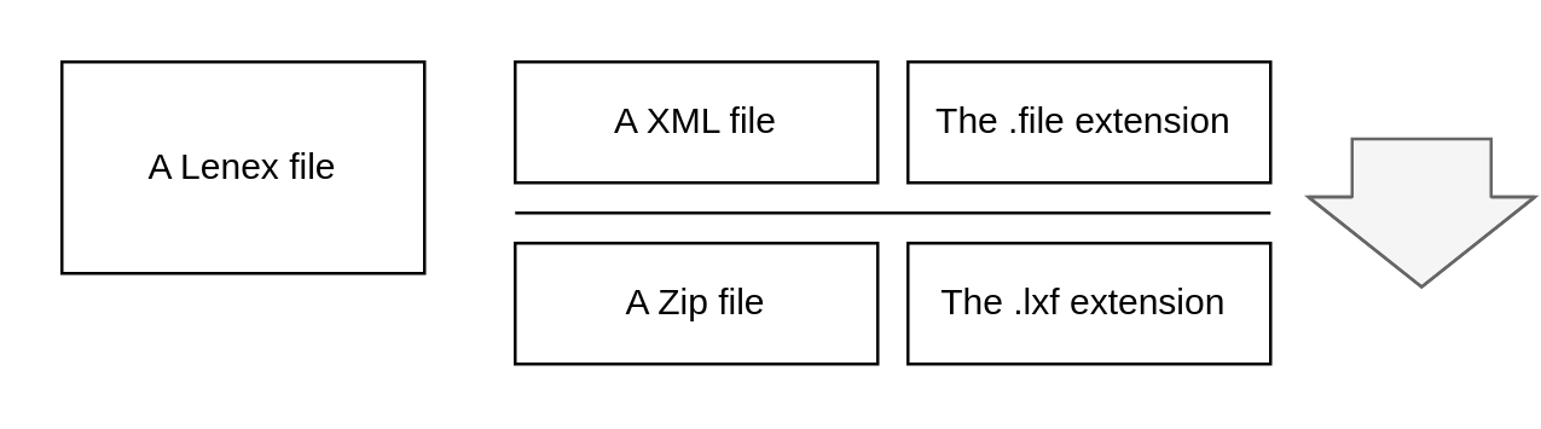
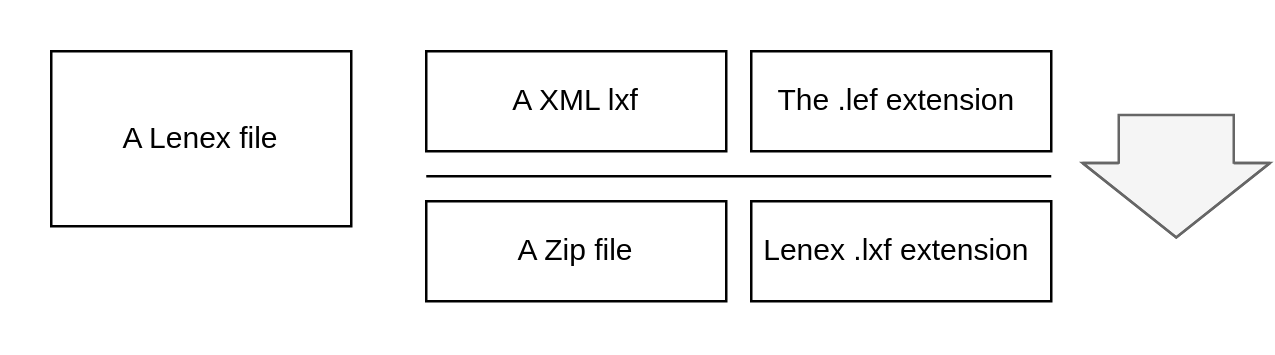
- <mxCell id="3" value="&lt;span style=&quot;text-align: left;&quot;&gt;A XML file&lt;/span&gt;" style="rounded=0;whiteSpace=wrap;html=1;" parent="1" vertex="1"><mxGeometry x="170" y="20" width="120" height="40" as="geometry" /></mxCell>
+ <mxCell id="3" value="&lt;span style=&quot;text-align: left;&quot;&gt;A XML lxf&lt;/span&gt;" style="rounded=0;whiteSpace=wrap;html=1;" parent="1" vertex="1"><mxGeometry x="170" y="20" width="120" height="40" as="geometry" /></mxCell>
- <mxCell id="4" value="&lt;span style=&quot;text-align: left;&quot;&gt;The .file&amp;nbsp;&lt;/span&gt;&lt;span style=&quot;text-align: left;&quot;&gt;extension&amp;nbsp;&lt;/span&gt;" style="rounded=0;whiteSpace=wrap;html=1;" parent="1" vertex="1"><mxGeometry x="300" y="20" width="120" height="40" as="geometry" /></mxCell>
+ <mxCell id="4" value="&lt;span style=&quot;text-align: left;&quot;&gt;The .lef&amp;nbsp;&lt;/span&gt;&lt;span style=&quot;text-align: left;&quot;&gt;extension&amp;nbsp;&lt;/span&gt;" style="rounded=0;whiteSpace=wrap;html=1;" parent="1" vertex="1"><mxGeometry x="300" y="20" width="120" height="40" as="geometry" /></mxCell>
- <mxCell id="6" value="&lt;span style=&quot;text-align: left;&quot;&gt;The .lxf&amp;nbsp;&lt;/span&gt;&lt;span style=&quot;text-align: left;&quot;&gt;extension&amp;nbsp;&lt;/span&gt;" style="rounded=0;whiteSpace=wrap;html=1;" parent="1" vertex="1"><mxGeometry x="300" y="80" width="120" height="40" as="geometry" /></mxCell>
+ <mxCell id="6" value="&lt;span style=&quot;text-align: left;&quot;&gt;Lenex .lxf&amp;nbsp;&lt;/span&gt;&lt;span style=&quot;text-align: left;&quot;&gt;extension&amp;nbsp;&lt;/span&gt;" style="rounded=0;whiteSpace=wrap;html=1;" parent="1" vertex="1"><mxGeometry x="300" y="80" width="120" height="40" as="geometry" /></mxCell>
